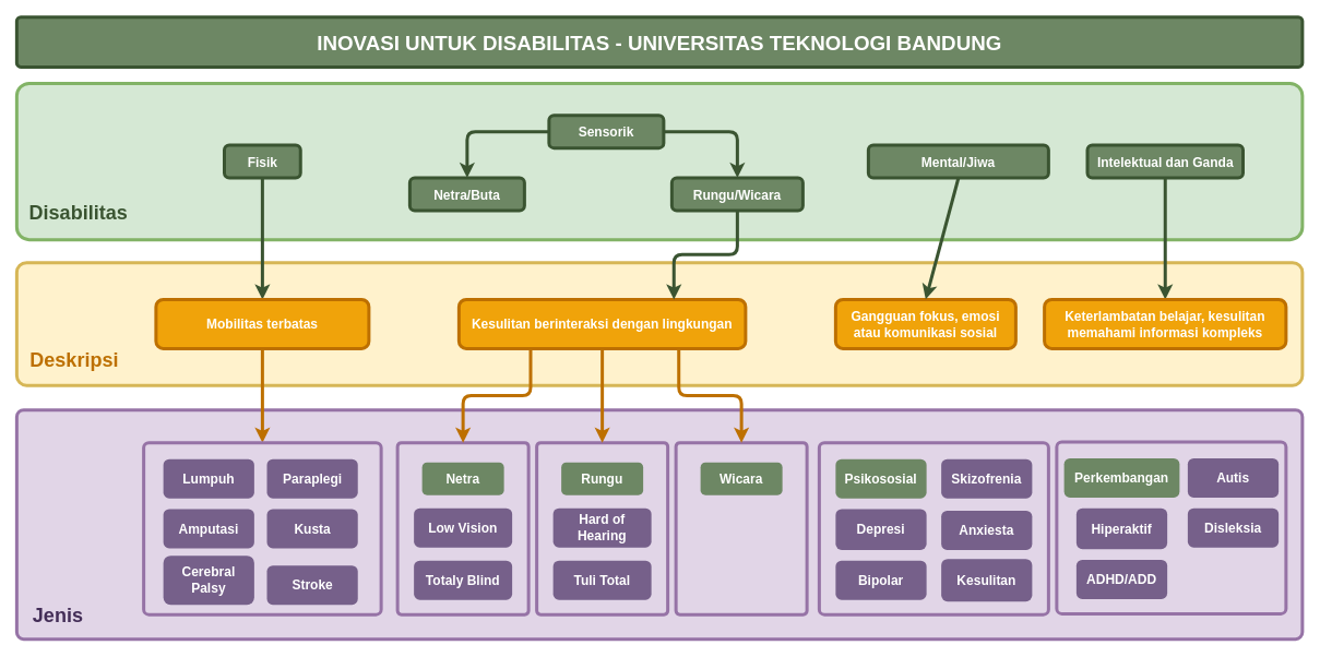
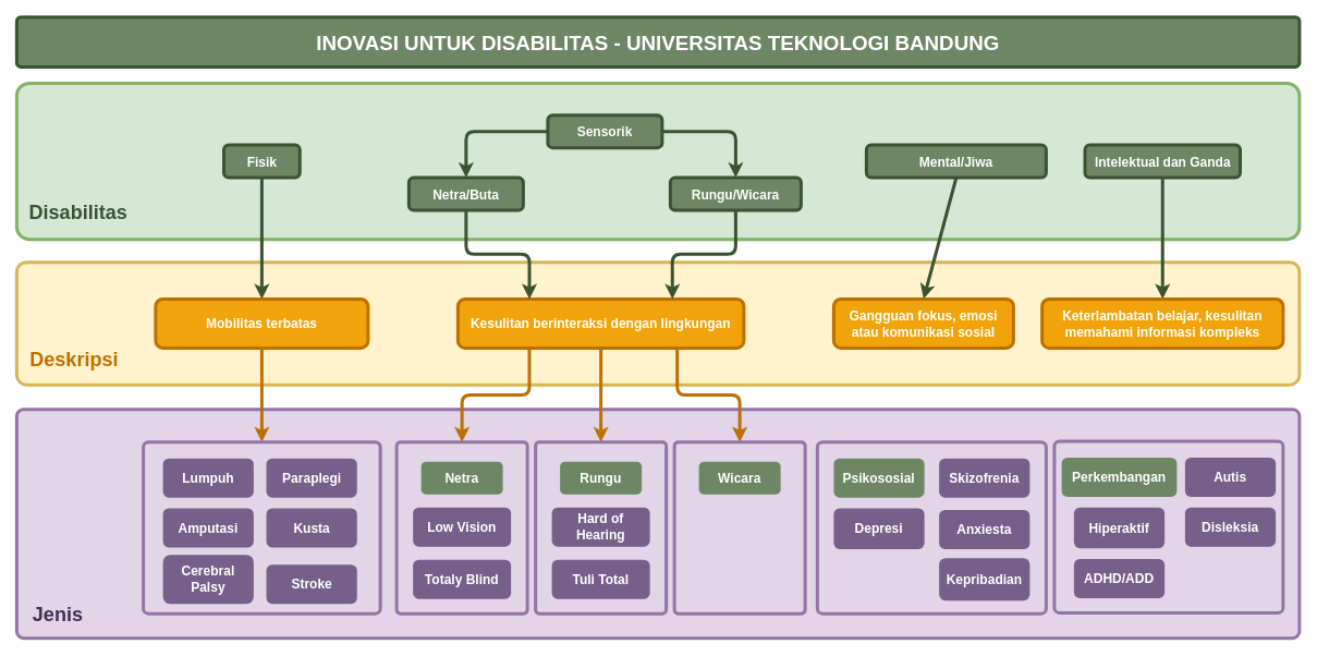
+ <mxCell id="17" style="edgeStyle=orthogonalEdgeStyle;html=1;entryX=0.25;entryY=0;entryDx=0;entryDy=0;strokeWidth=4;strokeColor=light-dark(#3a5431, #ededed);exitX=0.5;exitY=1;exitDx=0;exitDy=0;" parent="1" source="10" target="15" edge="1"><mxGeometry relative="1" as="geometry"><mxPoint x="415" y="180" as="sourcePoint" /><mxPoint x="417" y="519" as="targetPoint" /><Array as="points"><mxPoint x="570" y="310" /><mxPoint x="647" y="310" /></Array></mxGeometry></mxCell>
- <mxCell id="50" value="Bipolar" style="rounded=1;whiteSpace=wrap;html=1;strokeWidth=4;fontSize=16;fontStyle=1;fillColor=#76608a;fontColor=#ffffff;strokeColor=none;" vertex="1" parent="1"><mxGeometry x="1020" y="684" width="111" height="48" as="geometry" /></mxCell>
- <mxCell id="53" value="Kesulitan" style="rounded=1;whiteSpace=wrap;html=1;strokeWidth=4;fontSize=16;fontStyle=1;fillColor=#76608a;fontColor=#ffffff;strokeColor=none;" vertex="1" parent="1"><mxGeometry x="1149" y="682" width="111" height="52" as="geometry" /></mxCell>
+ <mxCell id="53" value="Kepribadian" style="rounded=1;whiteSpace=wrap;html=1;strokeWidth=4;fontSize=16;fontStyle=1;fillColor=#76608a;fontColor=#ffffff;strokeColor=none;" vertex="1" parent="1"><mxGeometry x="1149" y="682" width="111" height="52" as="geometry" /></mxCell>
